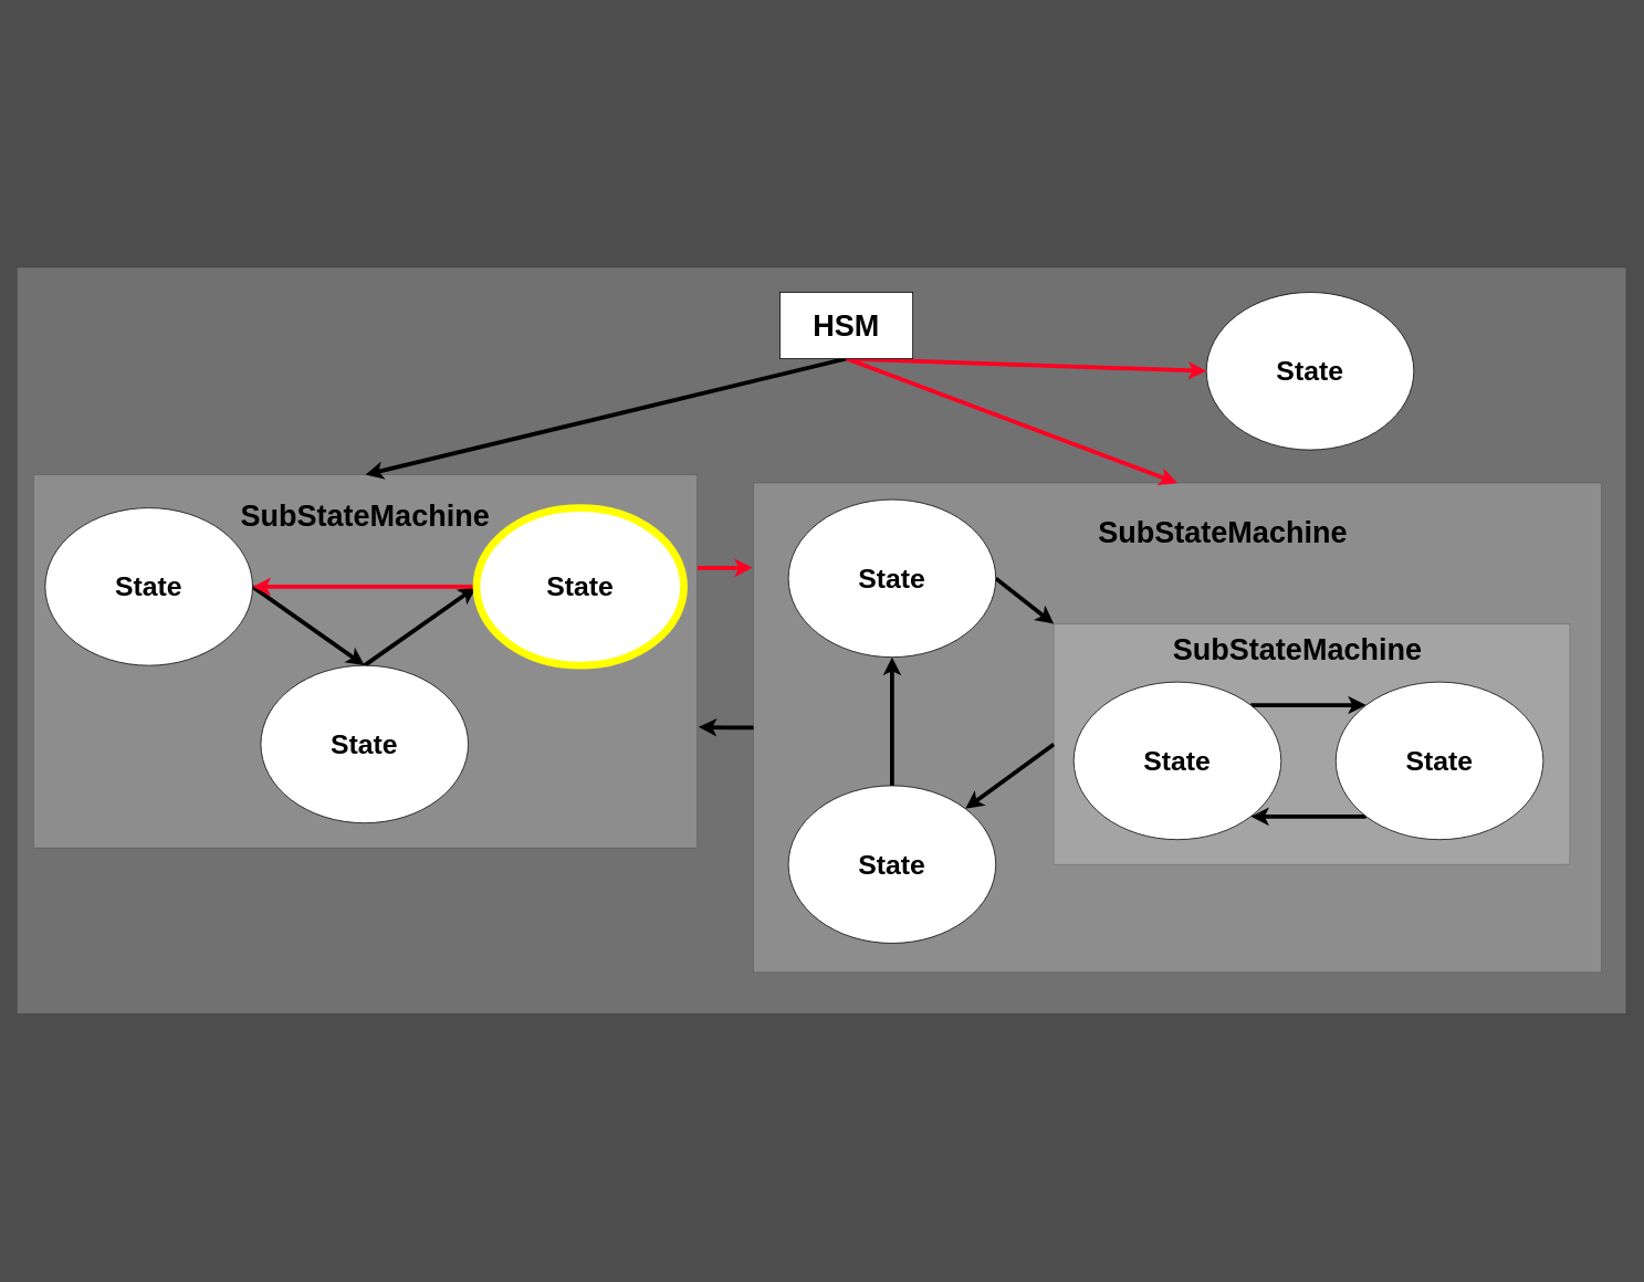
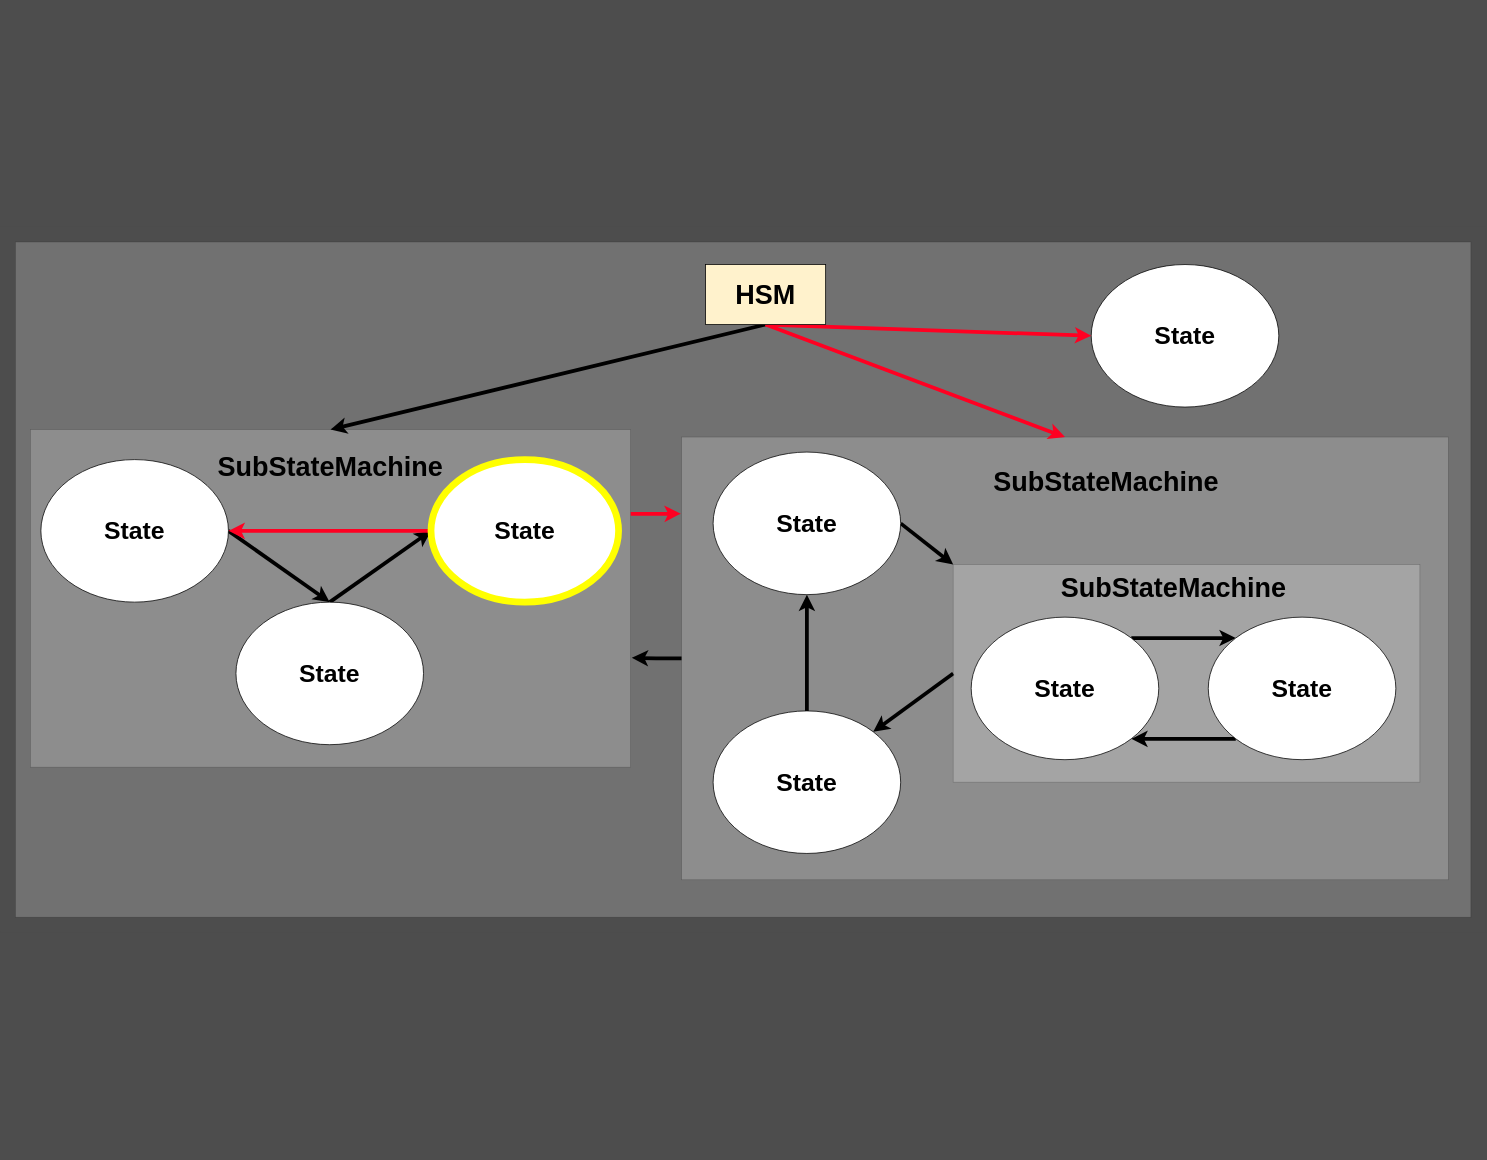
- <mxCell id="27" value="&lt;font style=&quot;font-size: 36px&quot;&gt;&lt;b&gt;HSM&lt;/b&gt;&lt;/font&gt;" style="rounded=0;whiteSpace=wrap;html=1;" vertex="1" parent="1"><mxGeometry x="940" y="50" width="160" height="80" as="geometry" /></mxCell>
+ <mxCell id="27" value="&lt;font style=&quot;font-size: 36px&quot;&gt;&lt;b&gt;HSM&lt;/b&gt;&lt;/font&gt;" style="rounded=0;whiteSpace=wrap;html=1;fillColor=#fff2cc;" vertex="1" parent="1"><mxGeometry x="940" y="50" width="160" height="80" as="geometry" /></mxCell>
